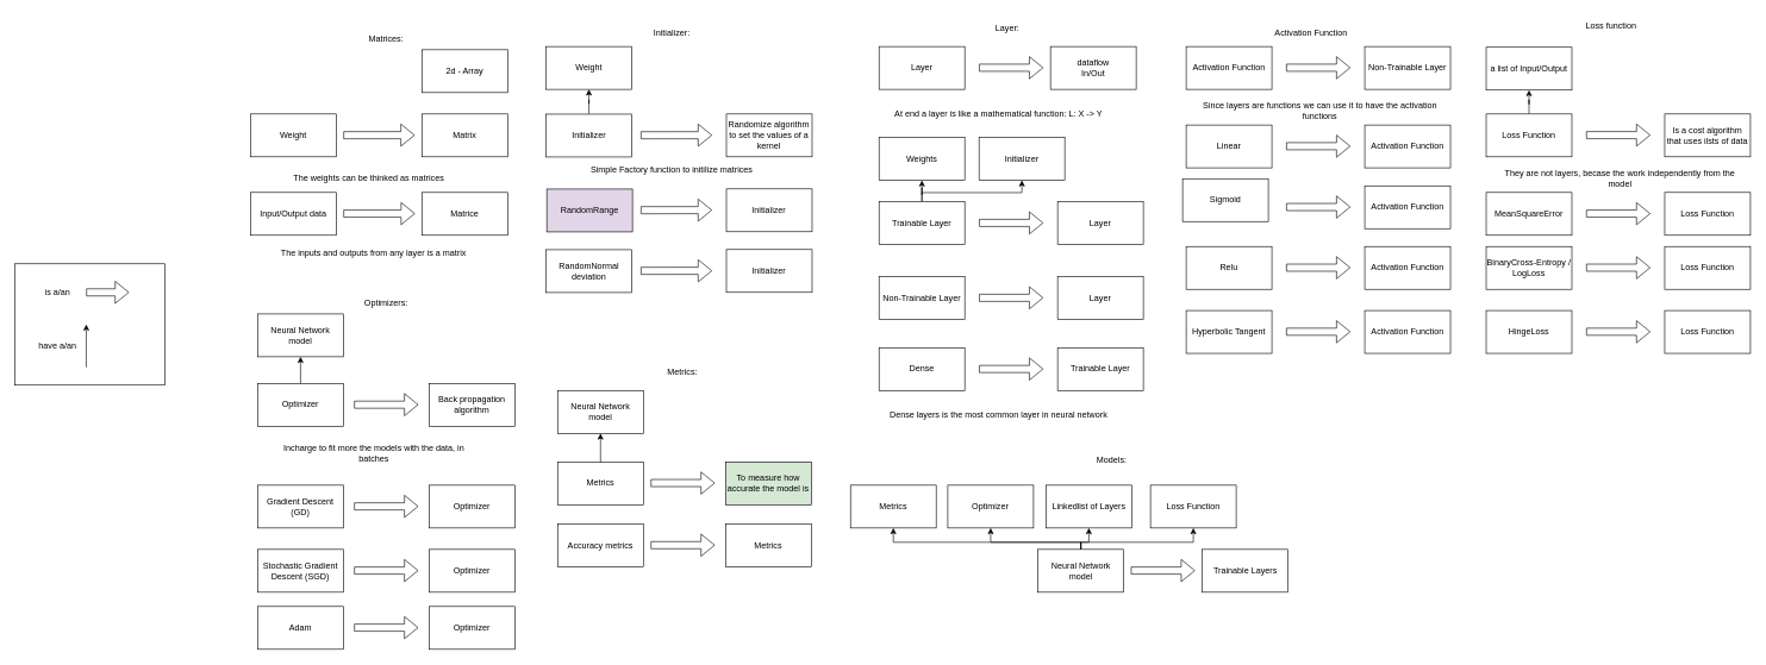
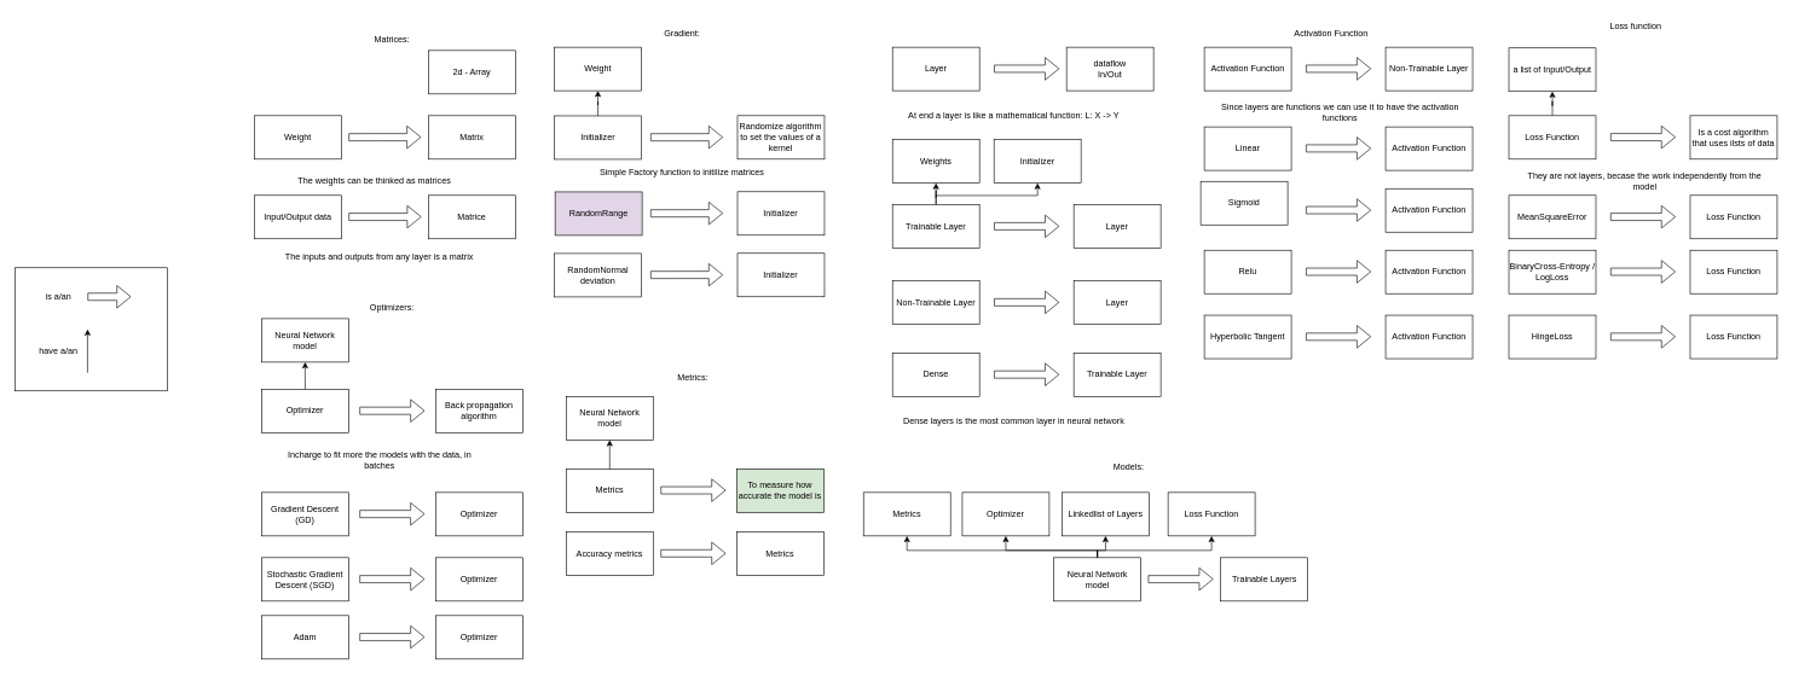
- <mxCell id="43" value="Layer:" style="text;html=1;strokeColor=none;fillColor=none;align=center;verticalAlign=middle;whiteSpace=wrap;rounded=0;" vertex="1" parent="1"><mxGeometry x="1380" y="23.5" width="60" height="30" as="geometry" /></mxCell>
- <mxCell id="80" value="Initializer:" style="text;html=1;strokeColor=none;fillColor=none;align=center;verticalAlign=middle;whiteSpace=wrap;rounded=0;" vertex="1" parent="1"><mxGeometry x="910" y="31.25" width="60" height="30" as="geometry" /></mxCell>
+ <mxCell id="80" value="Gradient:" style="text;html=1;strokeColor=none;fillColor=none;align=center;verticalAlign=middle;whiteSpace=wrap;rounded=0;" vertex="1" parent="1"><mxGeometry x="910" y="31.25" width="60" height="30" as="geometry" /></mxCell>
